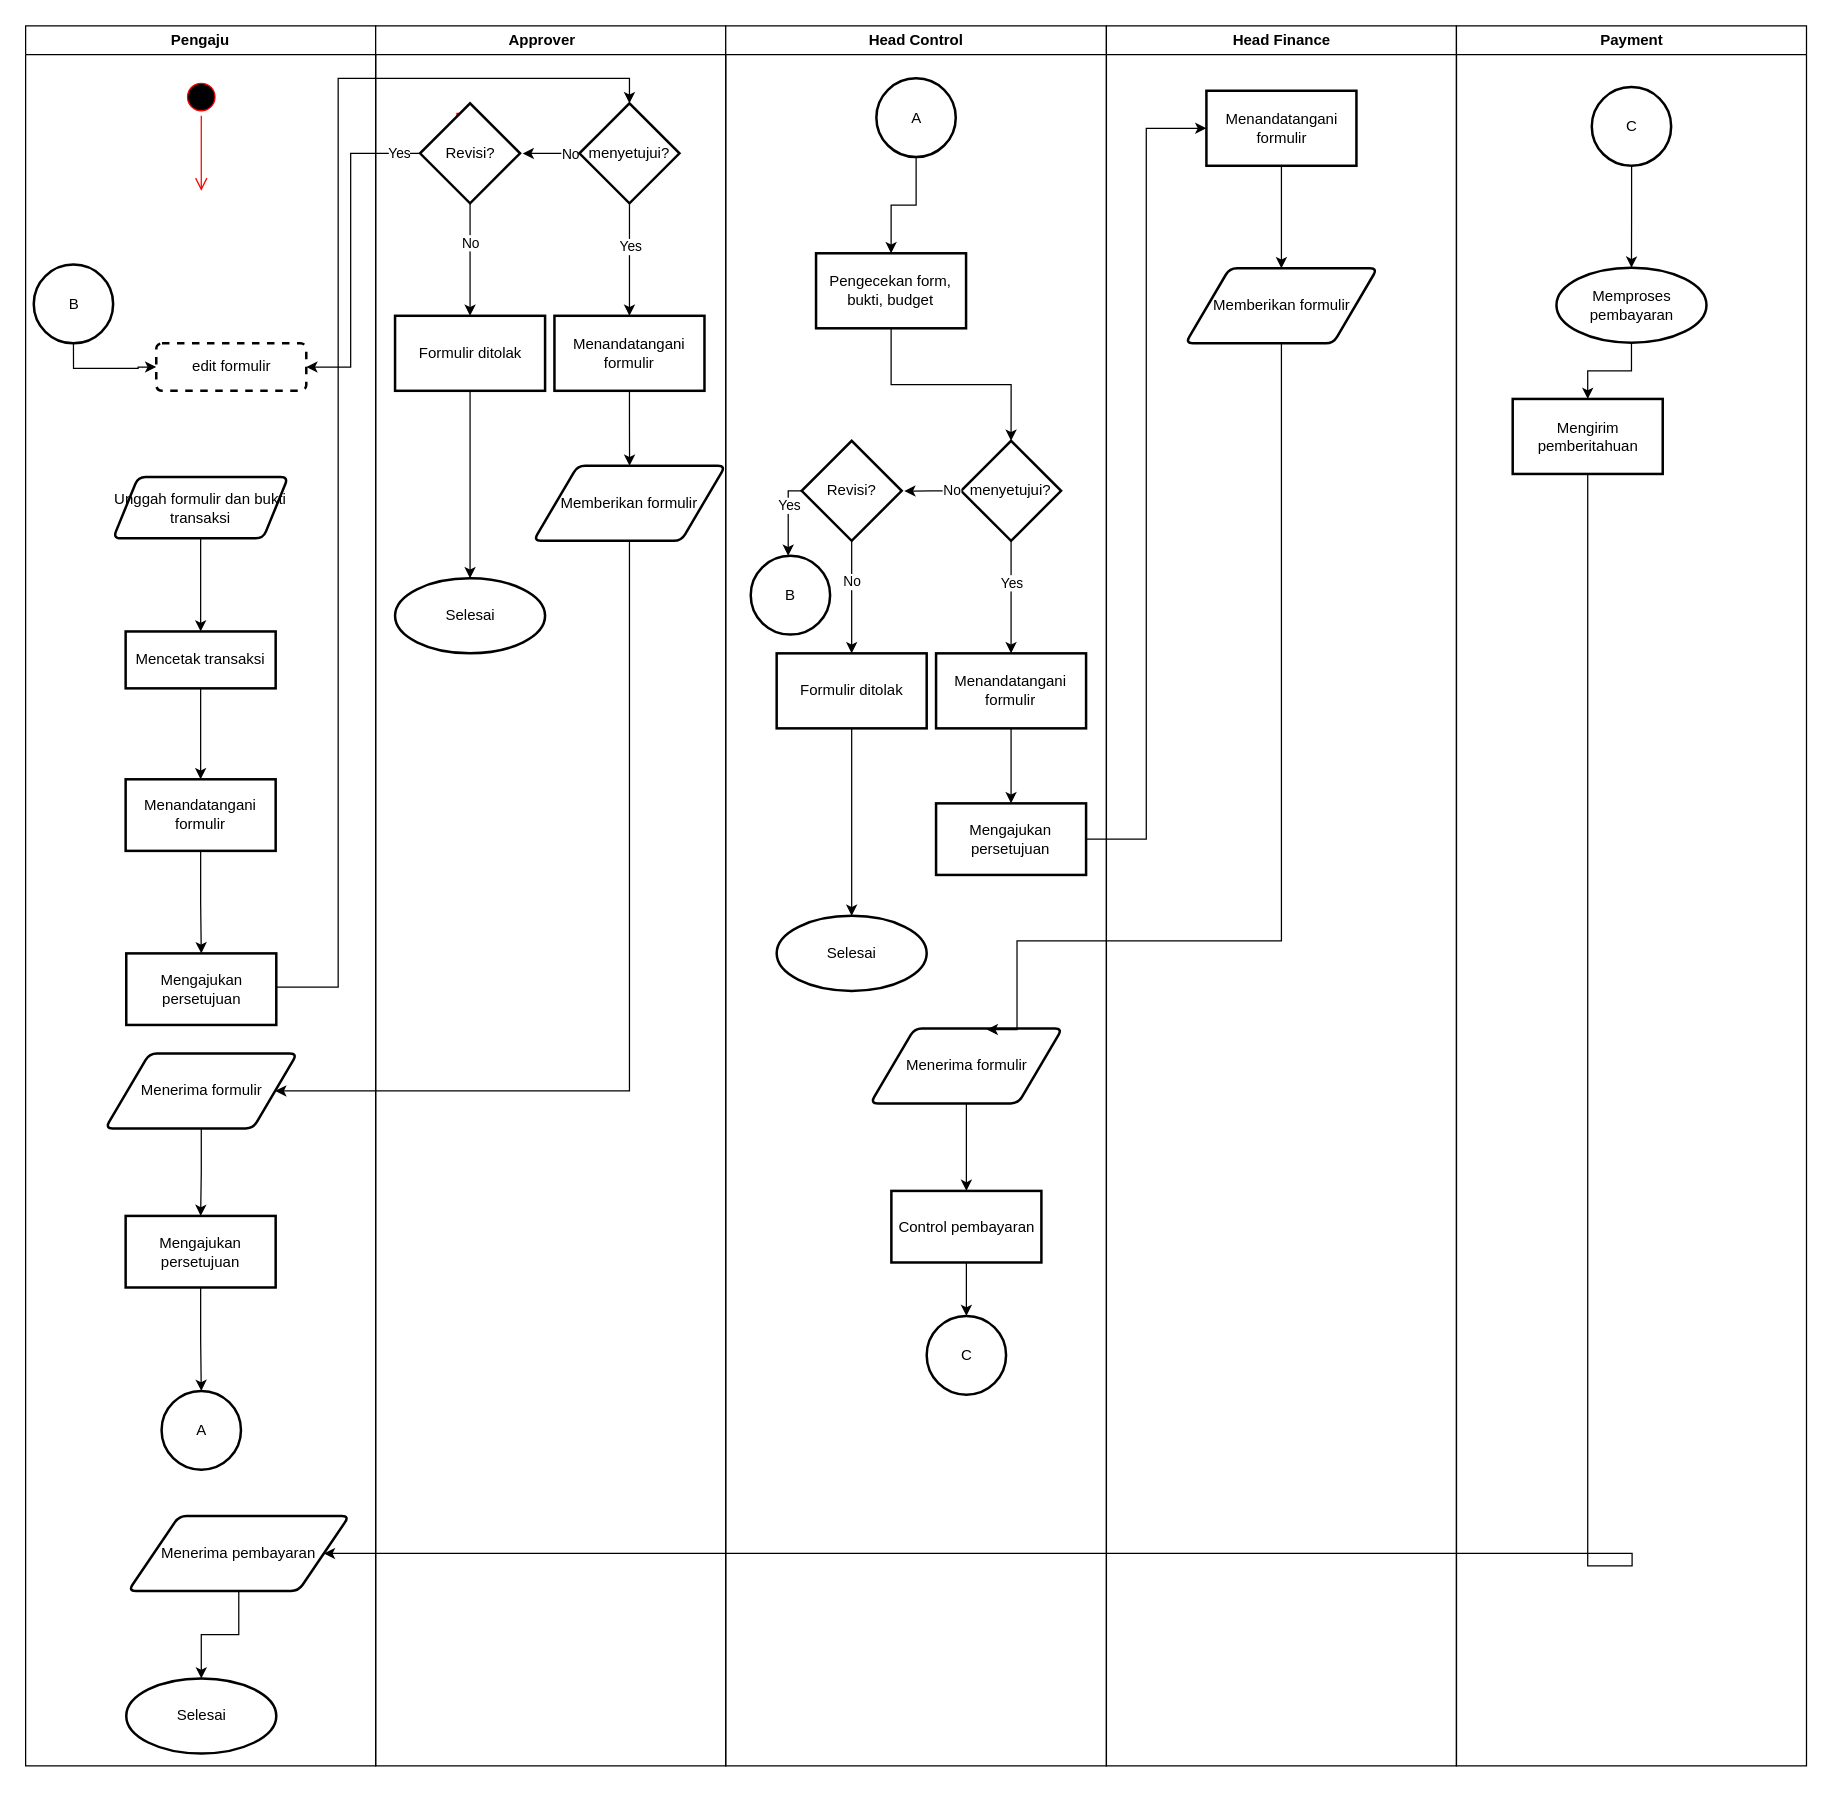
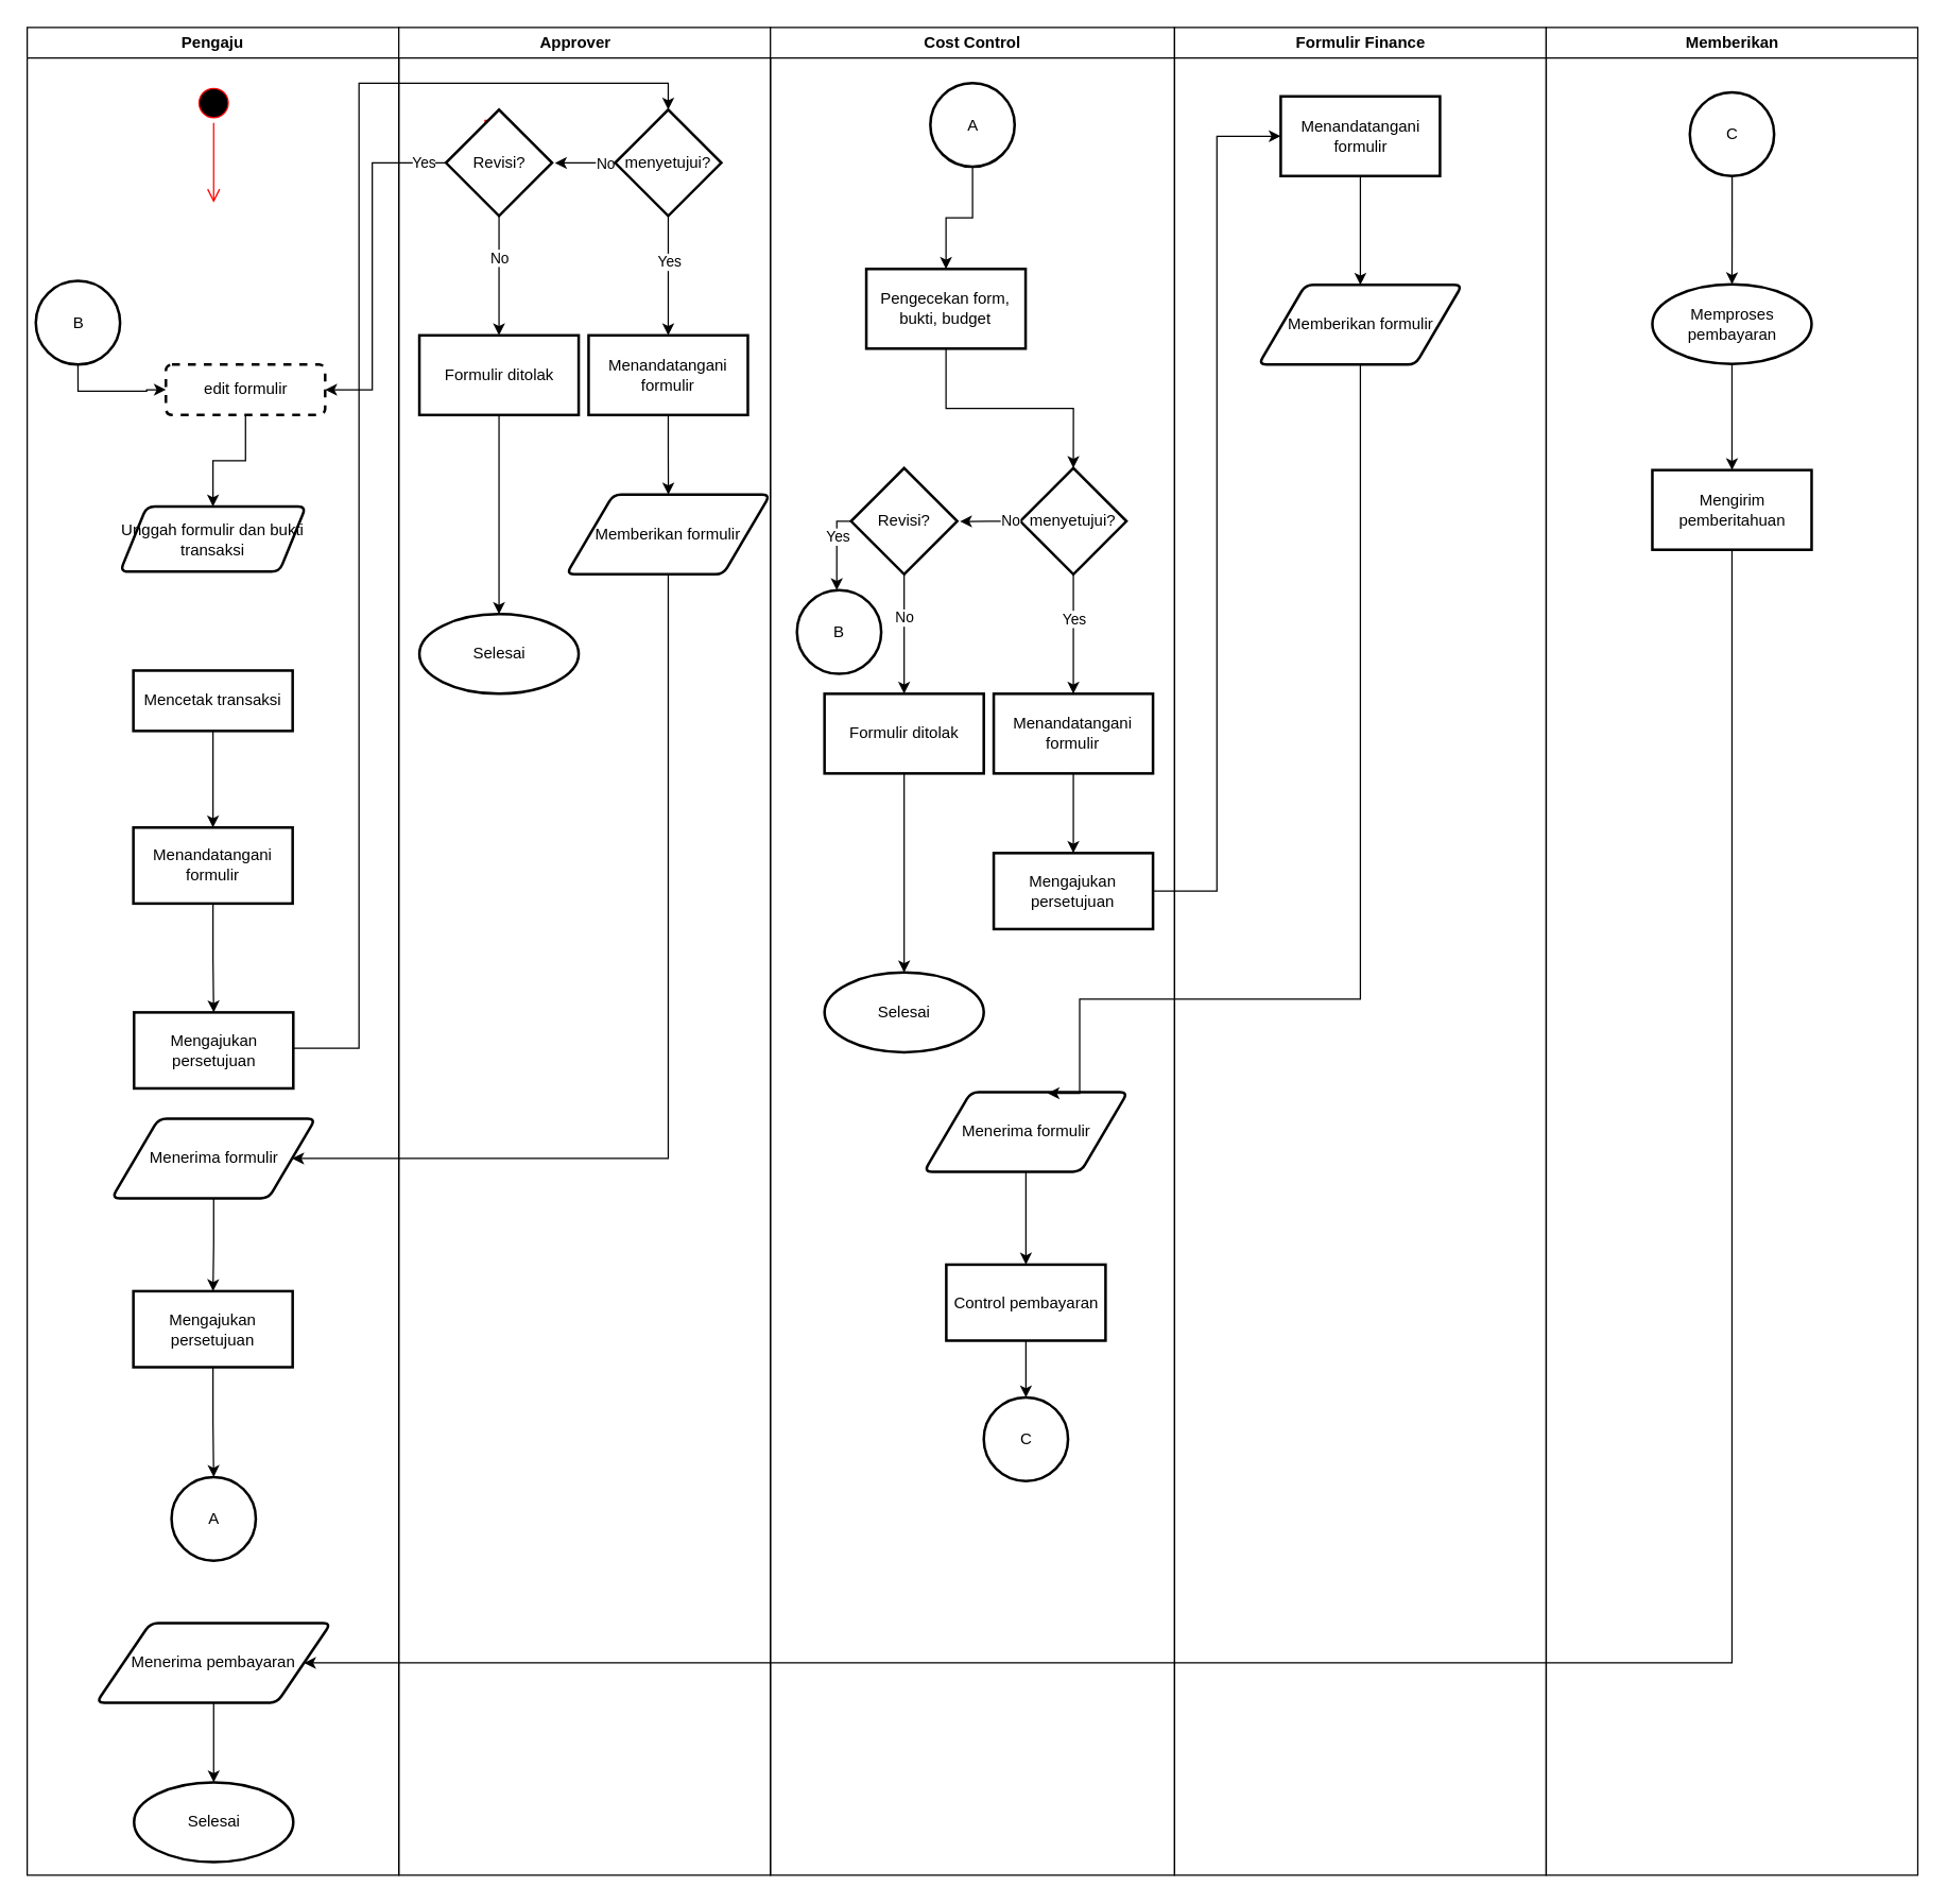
- <mxCell id="43" value="Head Control" style="swimlane;whiteSpace=wrap" parent="1" vertex="1"><mxGeometry x="580" y="20" width="304.5" height="1392" as="geometry" /></mxCell>
+ <mxCell id="43" value="Cost Control" style="swimlane;whiteSpace=wrap" parent="1" vertex="1"><mxGeometry x="580" y="20" width="304.5" height="1392" as="geometry" /></mxCell>
- <mxCell id="70" value="Head Finance" style="swimlane;whiteSpace=wrap" parent="1" vertex="1"><mxGeometry x="884.5" y="20" width="280" height="1392" as="geometry" /></mxCell>
+ <mxCell id="70" value="Formulir Finance" style="swimlane;whiteSpace=wrap" parent="1" vertex="1"><mxGeometry x="884.5" y="20" width="280" height="1392" as="geometry" /></mxCell>
- <mxCell id="74" value="Payment" style="swimlane;whiteSpace=wrap" parent="1" vertex="1"><mxGeometry x="1164.5" y="20" width="280" height="1392" as="geometry" /></mxCell>
+ <mxCell id="74" value="Memberikan" style="swimlane;whiteSpace=wrap" parent="1" vertex="1"><mxGeometry x="1164.5" y="20" width="280" height="1392" as="geometry" /></mxCell>
+ <mxCell id="76" value="" style="edgeStyle=orthogonalEdgeStyle;rounded=0;orthogonalLoop=1;jettySize=auto;html=1;" parent="1" source="77" target="8" edge="1"><mxGeometry relative="1" as="geometry" /></mxCell>
- <mxCell id="88" value="Mengirim pemberitahuan" style="whiteSpace=wrap;html=1;fillColor=rgb(255, 255, 255);strokeColor=rgb(0, 0, 0);fontColor=rgb(0, 0, 0);strokeWidth=2;" parent="1" vertex="1"><mxGeometry x="1209.5" y="318.51" width="120" height="60" as="geometry" /></mxCell>
+ <mxCell id="88" value="Mengirim pemberitahuan" style="whiteSpace=wrap;html=1;fillColor=rgb(255, 255, 255);strokeColor=rgb(0, 0, 0);fontColor=rgb(0, 0, 0);strokeWidth=2;" parent="1" vertex="1"><mxGeometry x="1244.5" y="353.51" width="120" height="60" as="geometry" /></mxCell>
- <mxCell id="7" value="" style="edgeStyle=orthogonalEdgeStyle;rounded=0;orthogonalLoop=1;jettySize=auto;html=1;" parent="2" source="8" target="10" edge="1"><mxGeometry relative="1" as="geometry" /></mxCell>
- <mxCell id="18" value="Menerima pembayaran" style="shape=parallelogram;html=1;strokeWidth=2;perimeter=parallelogramPerimeter;whiteSpace=wrap;rounded=1;arcSize=12;size=0.23;" parent="2" vertex="1"><mxGeometry x="82.12" y="1192" width="176.75" height="60" as="geometry" /></mxCell>
+ <mxCell id="18" value="Menerima pembayaran" style="shape=parallelogram;html=1;strokeWidth=2;perimeter=parallelogramPerimeter;whiteSpace=wrap;rounded=1;arcSize=12;size=0.23;" parent="2" vertex="1"><mxGeometry x="52.12" y="1202" width="176.75" height="60" as="geometry" /></mxCell>
